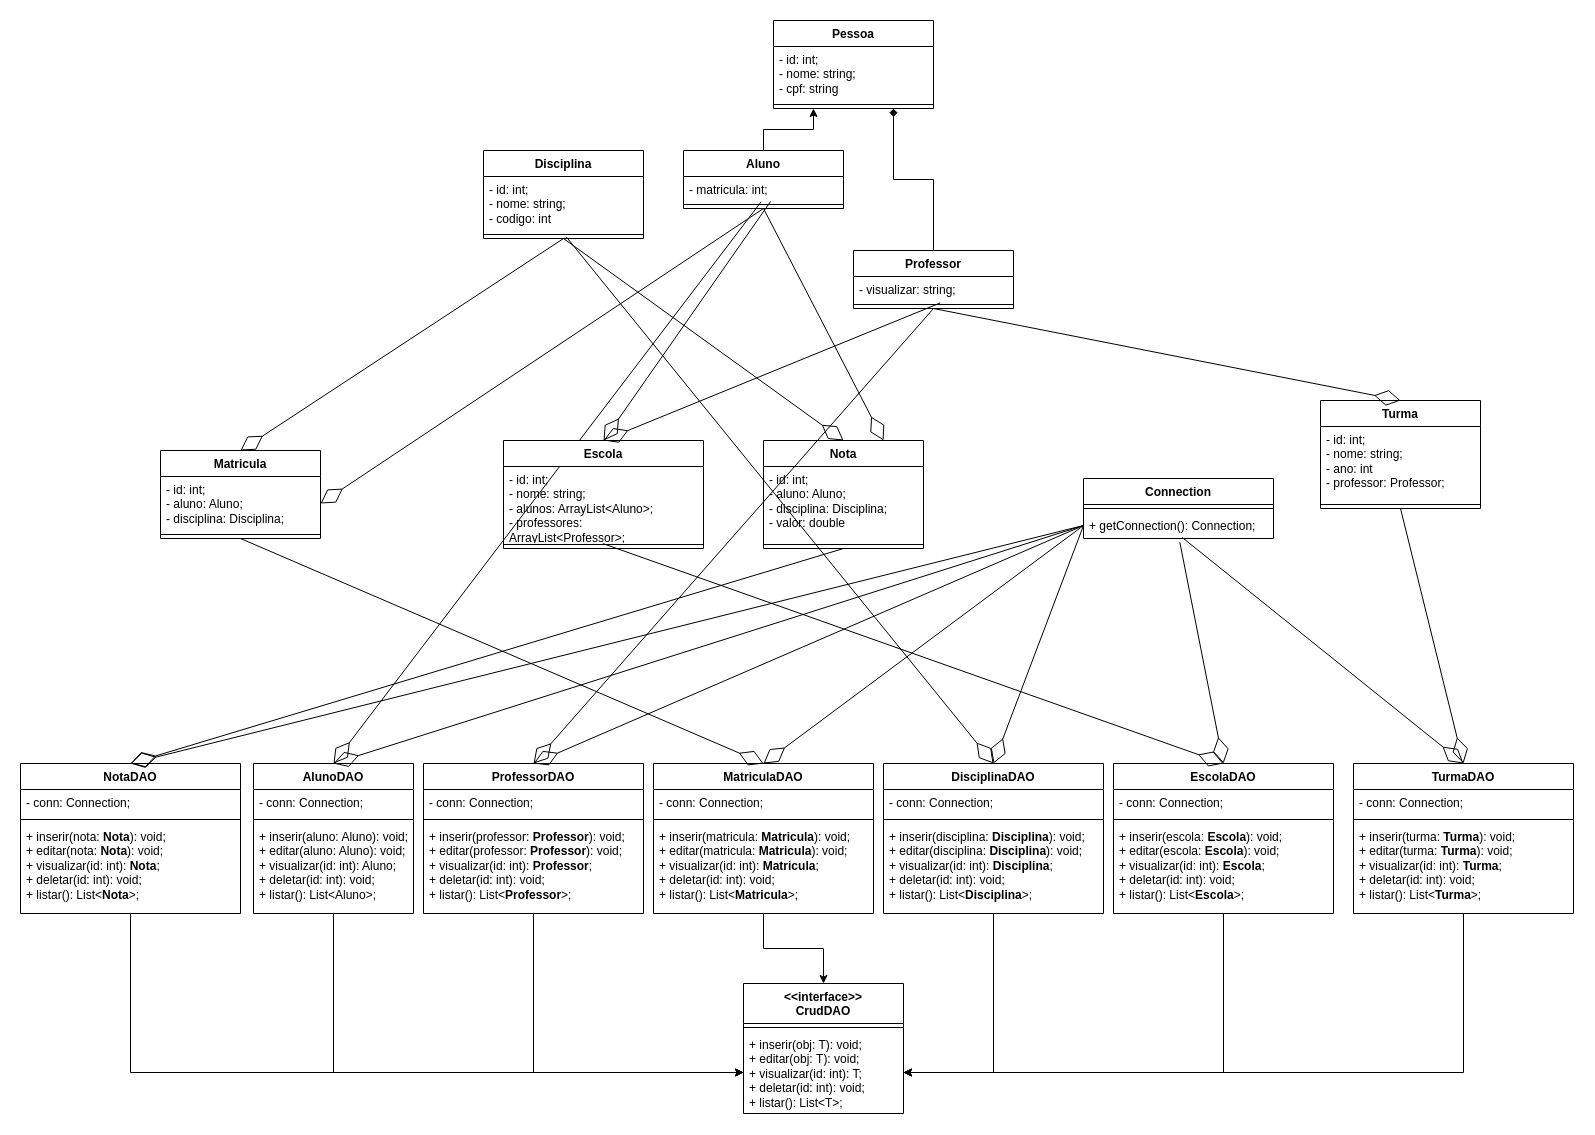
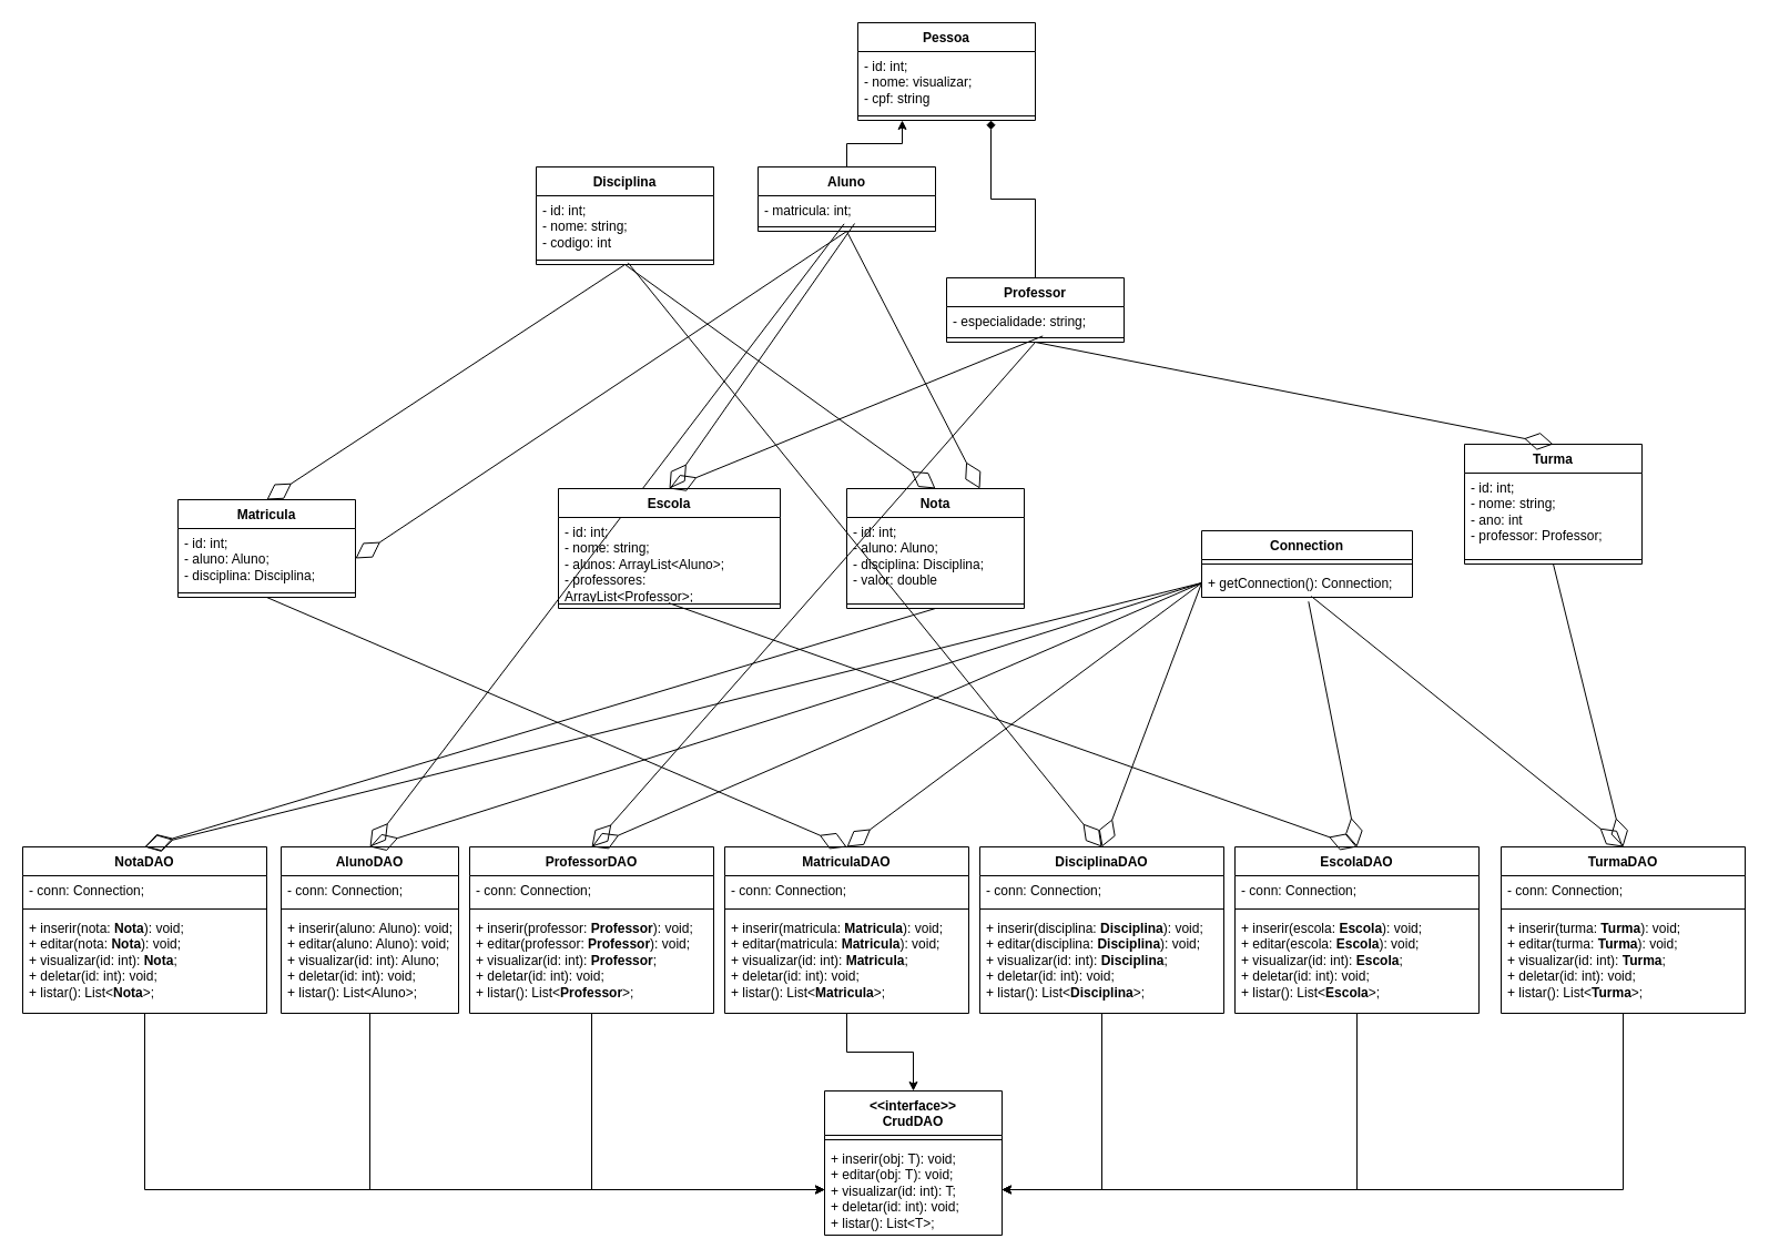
- <mxCell id="3" value="- id: int;&lt;div&gt;- nome: string;&lt;/div&gt;&lt;div&gt;- cpf: string&lt;/div&gt;" style="text;strokeColor=none;fillColor=none;align=left;verticalAlign=top;spacingLeft=4;spacingRight=4;overflow=hidden;rotatable=0;points=[[0,0.5],[1,0.5]];portConstraint=eastwest;whiteSpace=wrap;html=1;" vertex="1" parent="2"><mxGeometry y="26" width="160" height="54" as="geometry" /></mxCell>
+ <mxCell id="3" value="- id: int;&lt;div&gt;- nome: visualizar;&lt;/div&gt;&lt;div&gt;- cpf: string&lt;/div&gt;" style="text;strokeColor=none;fillColor=none;align=left;verticalAlign=top;spacingLeft=4;spacingRight=4;overflow=hidden;rotatable=0;points=[[0,0.5],[1,0.5]];portConstraint=eastwest;whiteSpace=wrap;html=1;" vertex="1" parent="2"><mxGeometry y="26" width="160" height="54" as="geometry" /></mxCell>
- <mxCell id="11" value="- visualizar: string;" style="text;strokeColor=none;fillColor=none;align=left;verticalAlign=top;spacingLeft=4;spacingRight=4;overflow=hidden;rotatable=0;points=[[0,0.5],[1,0.5]];portConstraint=eastwest;whiteSpace=wrap;html=1;" vertex="1" parent="10"><mxGeometry y="26" width="160" height="24" as="geometry" /></mxCell>
+ <mxCell id="11" value="- especialidade: string;" style="text;strokeColor=none;fillColor=none;align=left;verticalAlign=top;spacingLeft=4;spacingRight=4;overflow=hidden;rotatable=0;points=[[0,0.5],[1,0.5]];portConstraint=eastwest;whiteSpace=wrap;html=1;" vertex="1" parent="10"><mxGeometry y="26" width="160" height="24" as="geometry" /></mxCell>
